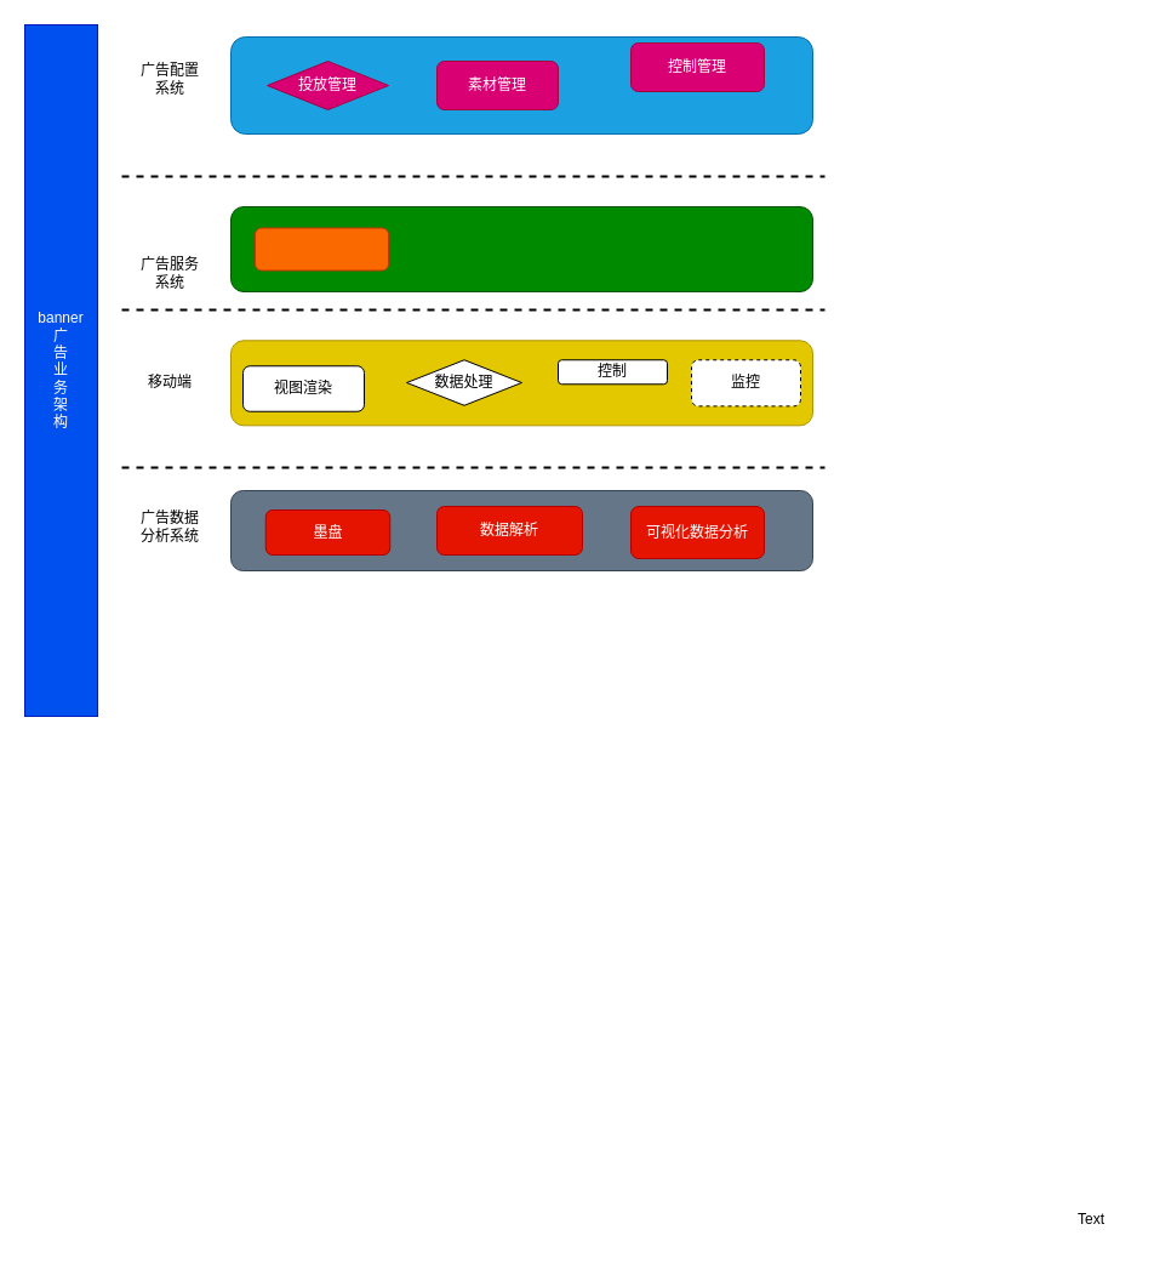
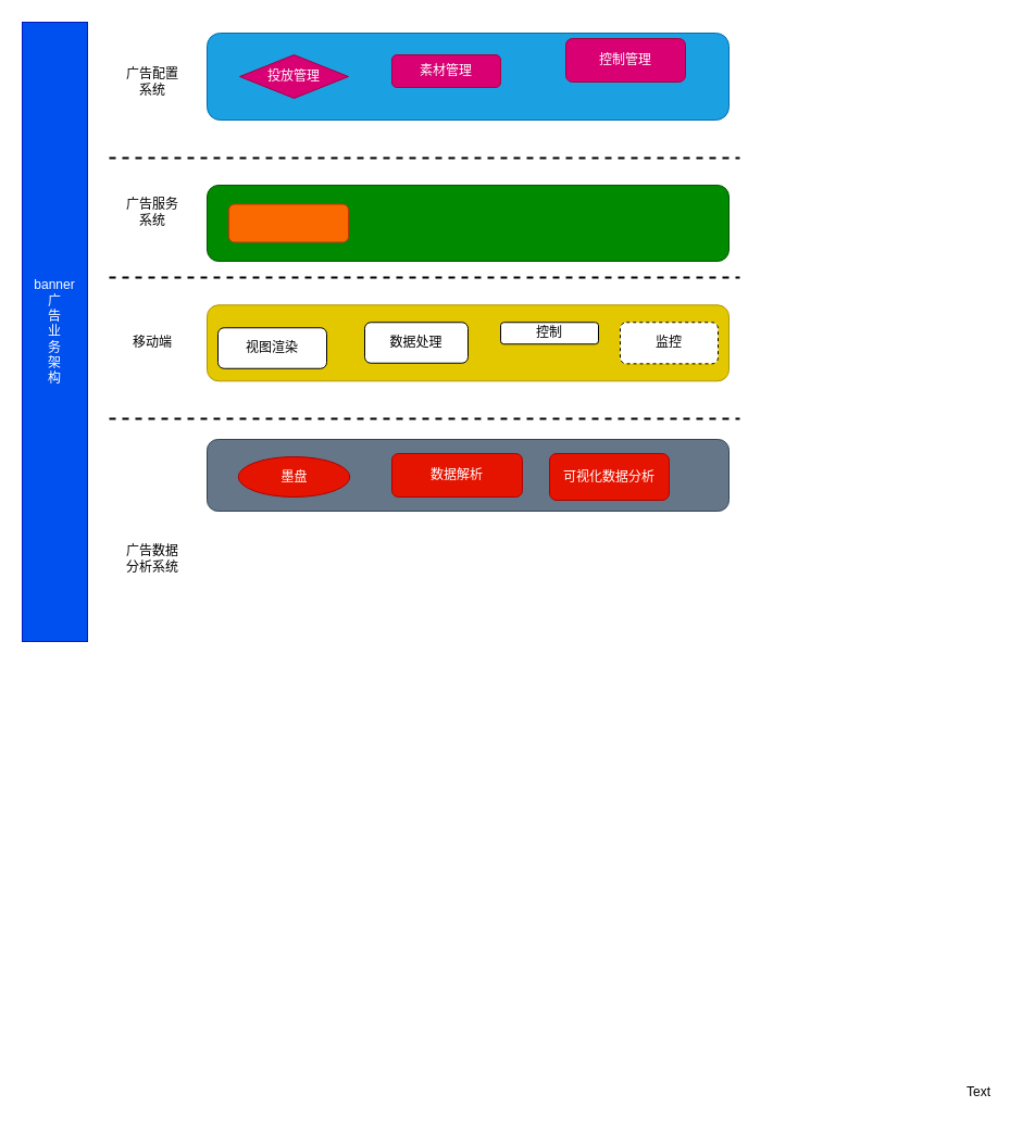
- <mxCell id="5" value="广告配置系统" style="text;html=1;strokeColor=none;fillColor=none;align=center;verticalAlign=middle;whiteSpace=wrap;rounded=0;" vertex="1" parent="1"><mxGeometry x="110" y="50" width="60" height="30" as="geometry" /></mxCell>
+ <mxCell id="5" value="广告配置系统" style="text;html=1;strokeColor=none;fillColor=none;align=center;verticalAlign=middle;whiteSpace=wrap;rounded=0;" vertex="1" parent="1"><mxGeometry x="110" y="60" width="60" height="30" as="geometry" /></mxCell>
- <mxCell id="13" value="素材管理" style="rounded=1;whiteSpace=wrap;html=1;fillColor=#d80073;fontColor=#ffffff;strokeColor=#A50040;" vertex="1" parent="1"><mxGeometry x="360" y="50" width="100" height="40" as="geometry" /></mxCell>
+ <mxCell id="13" value="素材管理" style="rounded=1;whiteSpace=wrap;html=1;fillColor=#d80073;fontColor=#ffffff;strokeColor=#A50040;" vertex="1" parent="1"><mxGeometry x="360" y="50" width="100" height="30" as="geometry" /></mxCell>
- <mxCell id="6" value="广告服务系统" style="text;html=1;strokeColor=none;fillColor=none;align=center;verticalAlign=middle;whiteSpace=wrap;rounded=0;" vertex="1" parent="1"><mxGeometry x="110" y="210" width="60" height="30" as="geometry" /></mxCell>
+ <mxCell id="6" value="广告服务系统" style="text;html=1;strokeColor=none;fillColor=none;align=center;verticalAlign=middle;whiteSpace=wrap;rounded=0;" vertex="1" parent="1"><mxGeometry x="110" y="180" width="60" height="30" as="geometry" /></mxCell>
- <mxCell id="19" value="数据处理" style="rhombus;whiteSpace=wrap;html=1;" vertex="1" parent="1"><mxGeometry x="335" y="296.25" width="95" height="37.5" as="geometry" /></mxCell>
+ <mxCell id="19" value="数据处理" style="rounded=1;whiteSpace=wrap;html=1;" vertex="1" parent="1"><mxGeometry x="335" y="296.25" width="95" height="37.5" as="geometry" /></mxCell>
- <mxCell id="10" value="广告数据分析系统" style="text;html=1;strokeColor=none;fillColor=none;align=center;verticalAlign=middle;whiteSpace=wrap;rounded=0;" vertex="1" parent="1"><mxGeometry x="110" y="419" width="60" height="30" as="geometry" /></mxCell>
+ <mxCell id="10" value="广告数据分析系统" style="text;html=1;strokeColor=none;fillColor=none;align=center;verticalAlign=middle;whiteSpace=wrap;rounded=0;" vertex="1" parent="1"><mxGeometry x="110" y="499" width="60" height="30" as="geometry" /></mxCell>
- <mxCell id="23" value="墨盘" style="rounded=1;whiteSpace=wrap;html=1;fillColor=#e51400;strokeColor=#B20000;fontColor=#ffffff;" vertex="1" parent="1"><mxGeometry x="218.75" y="420" width="102.5" height="37" as="geometry" /></mxCell>
+ <mxCell id="23" value="墨盘" style="ellipse;whiteSpace=wrap;html=1;fillColor=#e51400;strokeColor=#B20000;fontColor=#ffffff;" vertex="1" parent="1"><mxGeometry x="218.75" y="420" width="102.5" height="37" as="geometry" /></mxCell>
- <mxCell id="24" value="可视化数据分析" style="rounded=1;whiteSpace=wrap;html=1;fillColor=#e51400;fontColor=#ffffff;strokeColor=#B20000;" vertex="1" parent="1"><mxGeometry x="520" y="417" width="110" height="43" as="geometry" /></mxCell>
+ <mxCell id="24" value="可视化数据分析" style="rounded=1;whiteSpace=wrap;html=1;fillColor=#e51400;fontColor=#ffffff;strokeColor=#B20000;" vertex="1" parent="1"><mxGeometry x="505" y="417" width="110" height="43" as="geometry" /></mxCell>
